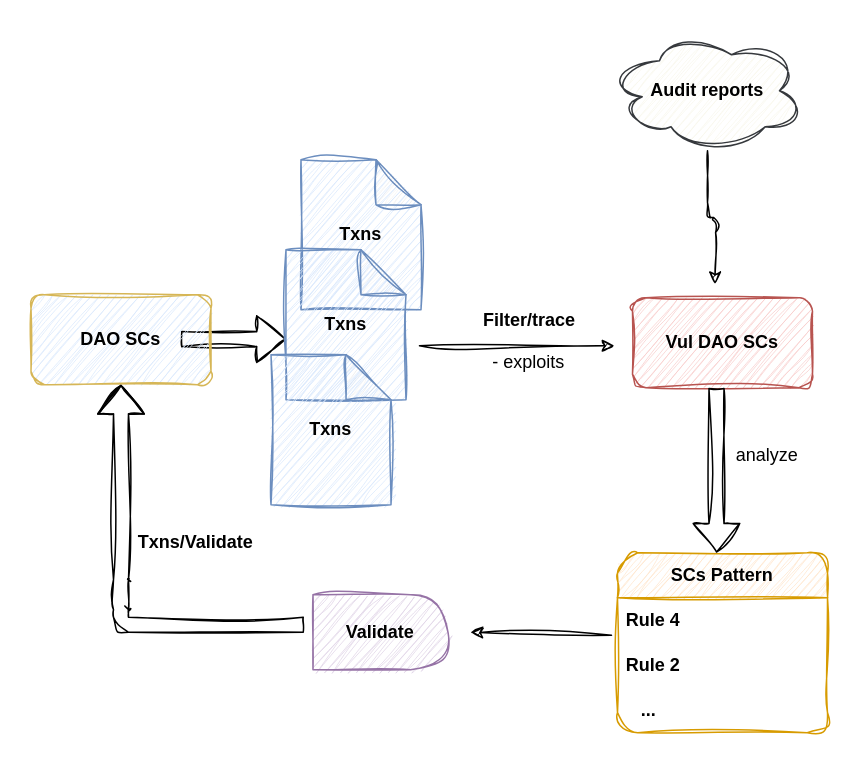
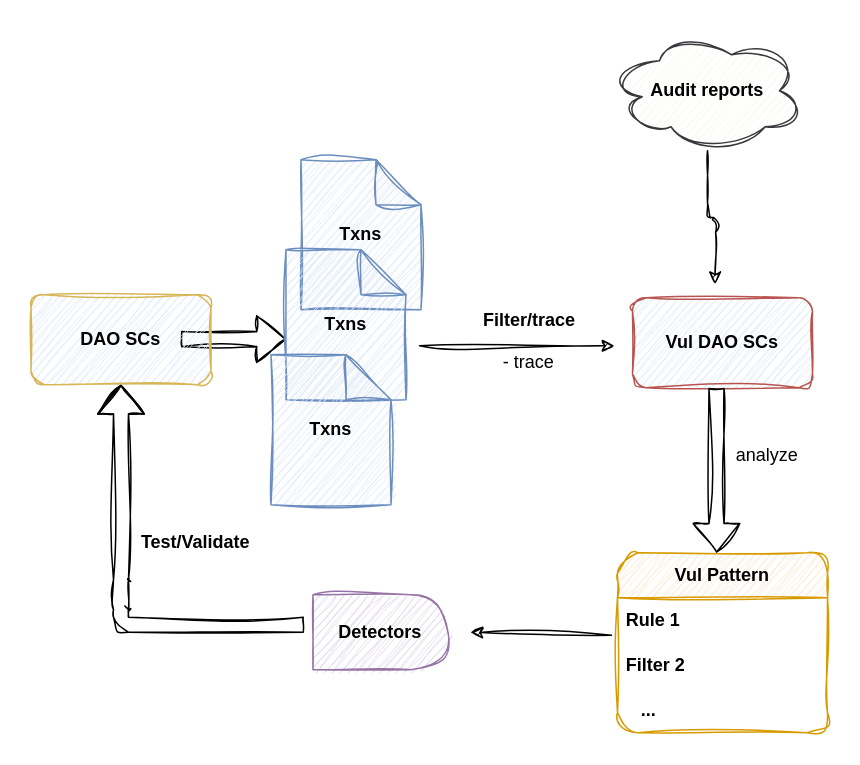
- <mxCell id="10" value="Vul DAO SCs" style="rounded=1;whiteSpace=wrap;html=1;fontStyle=1;fillColor=#f8cecc;strokeColor=#b85450;sketch=1;curveFitting=1;jiggle=2;" parent="1" vertex="1"><mxGeometry x="421" y="198" width="120" height="60" as="geometry" /></mxCell>
+ <mxCell id="10" value="Vul DAO SCs" style="rounded=1;whiteSpace=wrap;html=1;fontStyle=1;fillColor=#dae8fc;strokeColor=#b85450;sketch=1;curveFitting=1;jiggle=2;" parent="1" vertex="1"><mxGeometry x="421" y="198" width="120" height="60" as="geometry" /></mxCell>
- <mxCell id="9" value="- exploits" style="text;html=1;strokeColor=none;fillColor=none;align=center;verticalAlign=middle;whiteSpace=wrap;rounded=1;sketch=1;curveFitting=1;jiggle=2;" parent="1" vertex="1"><mxGeometry x="322" y="226" width="60" height="30" as="geometry" /></mxCell>
+ <mxCell id="9" value="- trace" style="text;html=1;strokeColor=none;fillColor=none;align=center;verticalAlign=middle;whiteSpace=wrap;rounded=1;sketch=1;curveFitting=1;jiggle=2;" parent="1" vertex="1"><mxGeometry x="322" y="226" width="60" height="30" as="geometry" /></mxCell>
- <mxCell id="20" value="&lt;b&gt;Txns/Validate&lt;/b&gt;" style="text;html=1;strokeColor=none;fillColor=none;align=center;verticalAlign=middle;whiteSpace=wrap;rounded=1;sketch=1;curveFitting=1;jiggle=2;" parent="1" vertex="1"><mxGeometry x="100" y="346" width="60" height="30" as="geometry" /></mxCell>
+ <mxCell id="20" value="&lt;b&gt;Test/Validate&lt;/b&gt;" style="text;html=1;strokeColor=none;fillColor=none;align=center;verticalAlign=middle;whiteSpace=wrap;rounded=1;sketch=1;curveFitting=1;jiggle=2;" parent="1" vertex="1"><mxGeometry x="100" y="346" width="60" height="30" as="geometry" /></mxCell>
- <mxCell id="11" value="SCs Pattern" style="swimlane;fontStyle=1;childLayout=stackLayout;horizontal=1;startSize=30;horizontalStack=0;resizeParent=1;resizeParentMax=0;resizeLast=0;collapsible=1;marginBottom=0;whiteSpace=wrap;html=1;rounded=1;fillColor=#ffe6cc;strokeColor=#d79b00;sketch=1;curveFitting=1;jiggle=2;" parent="1" vertex="1"><mxGeometry x="411" y="368" width="140" height="120" as="geometry"><mxRectangle x="414" y="400" width="60" height="30" as="alternateBounds" /></mxGeometry></mxCell>
+ <mxCell id="11" value="Vul Pattern" style="swimlane;fontStyle=1;childLayout=stackLayout;horizontal=1;startSize=30;horizontalStack=0;resizeParent=1;resizeParentMax=0;resizeLast=0;collapsible=1;marginBottom=0;whiteSpace=wrap;html=1;rounded=1;fillColor=#ffe6cc;strokeColor=#d79b00;sketch=1;curveFitting=1;jiggle=2;" parent="1" vertex="1"><mxGeometry x="411" y="368" width="140" height="120" as="geometry"><mxRectangle x="414" y="400" width="60" height="30" as="alternateBounds" /></mxGeometry></mxCell>
- <mxCell id="13" value="Rule 4" style="text;strokeColor=none;fillColor=none;align=left;verticalAlign=middle;spacingLeft=4;spacingRight=4;overflow=hidden;points=[[0,0.5],[1,0.5]];portConstraint=eastwest;rotatable=0;whiteSpace=wrap;html=1;fontStyle=1;rounded=1;sketch=1;curveFitting=1;jiggle=2;" parent="11" vertex="1"><mxGeometry y="30" width="140" height="30" as="geometry" /></mxCell>
+ <mxCell id="13" value="Rule 1" style="text;strokeColor=none;fillColor=none;align=left;verticalAlign=middle;spacingLeft=4;spacingRight=4;overflow=hidden;points=[[0,0.5],[1,0.5]];portConstraint=eastwest;rotatable=0;whiteSpace=wrap;html=1;fontStyle=1;rounded=1;sketch=1;curveFitting=1;jiggle=2;" parent="11" vertex="1"><mxGeometry y="30" width="140" height="30" as="geometry" /></mxCell>
- <mxCell id="18" value="&lt;b&gt;Validate&lt;/b&gt;" style="shape=delay;whiteSpace=wrap;html=1;rounded=1;fillColor=#e1d5e7;strokeColor=#9673a6;sketch=1;curveFitting=1;jiggle=2;" parent="1" vertex="1"><mxGeometry x="208" y="396" width="90" height="50" as="geometry" /></mxCell>
+ <mxCell id="18" value="&lt;b&gt;Detectors&lt;/b&gt;" style="shape=delay;whiteSpace=wrap;html=1;rounded=1;fillColor=#e1d5e7;strokeColor=#9673a6;sketch=1;curveFitting=1;jiggle=2;" parent="1" vertex="1"><mxGeometry x="208" y="396" width="90" height="50" as="geometry" /></mxCell>
- <mxCell id="14" value="Rule 2" style="text;strokeColor=none;fillColor=none;align=left;verticalAlign=middle;spacingLeft=4;spacingRight=4;overflow=hidden;points=[[0,0.5],[1,0.5]];portConstraint=eastwest;rotatable=0;whiteSpace=wrap;html=1;fontStyle=1;rounded=1;sketch=1;curveFitting=1;jiggle=2;" parent="11" vertex="1"><mxGeometry y="60" width="140" height="30" as="geometry" /></mxCell>
+ <mxCell id="14" value="Filter 2" style="text;strokeColor=none;fillColor=none;align=left;verticalAlign=middle;spacingLeft=4;spacingRight=4;overflow=hidden;points=[[0,0.5],[1,0.5]];portConstraint=eastwest;rotatable=0;whiteSpace=wrap;html=1;fontStyle=1;rounded=1;sketch=1;curveFitting=1;jiggle=2;" parent="11" vertex="1"><mxGeometry y="60" width="140" height="30" as="geometry" /></mxCell>
